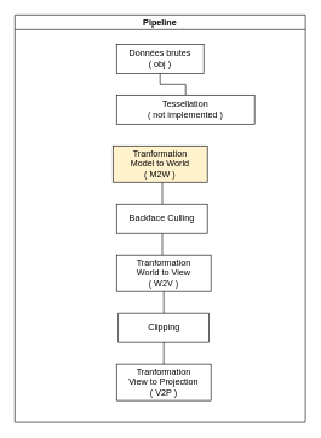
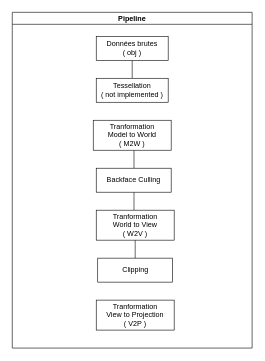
- <mxCell id="5" value="Tessellation&lt;br&gt;( not implemented )" style="whiteSpace=wrap;html=1;treeFolding=1;treeMoving=1;newEdgeStyle={&quot;edgeStyle&quot;:&quot;elbowEdgeStyle&quot;,&quot;startArrow&quot;:&quot;none&quot;,&quot;endArrow&quot;:&quot;none&quot;};" vertex="1" parent="2"><mxGeometry x="140" y="110" width="190" height="40" as="geometry" /></mxCell>
+ <mxCell id="5" value="Tessellation&lt;br&gt;( not implemented )" style="whiteSpace=wrap;html=1;treeFolding=1;treeMoving=1;newEdgeStyle={&quot;edgeStyle&quot;:&quot;elbowEdgeStyle&quot;,&quot;startArrow&quot;:&quot;none&quot;,&quot;endArrow&quot;:&quot;none&quot;};" vertex="1" parent="2"><mxGeometry x="140" y="110" width="120" height="40" as="geometry" /></mxCell>
- <mxCell id="7" value="Tranformation&lt;br&gt;Model to World&lt;br&gt;( M2W )" style="whiteSpace=wrap;html=1;treeFolding=1;treeMoving=1;newEdgeStyle={&quot;edgeStyle&quot;:&quot;elbowEdgeStyle&quot;,&quot;startArrow&quot;:&quot;none&quot;,&quot;endArrow&quot;:&quot;none&quot;};fillColor=#fff2cc;" vertex="1" parent="2"><mxGeometry x="135" y="180" width="130" height="50" as="geometry" /></mxCell>
+ <mxCell id="7" value="Tranformation&lt;br&gt;Model to World&lt;br&gt;( M2W )" style="whiteSpace=wrap;html=1;treeFolding=1;treeMoving=1;newEdgeStyle={&quot;edgeStyle&quot;:&quot;elbowEdgeStyle&quot;,&quot;startArrow&quot;:&quot;none&quot;,&quot;endArrow&quot;:&quot;none&quot;};" vertex="1" parent="2"><mxGeometry x="135" y="180" width="130" height="50" as="geometry" /></mxCell>
- <mxCell id="12" style="edgeStyle=elbowEdgeStyle;html=1;startArrow=none;endArrow=none;entryX=0.5;entryY=0;entryDx=0;entryDy=0;" edge="1" parent="2" source="13" target="14"><mxGeometry relative="1" as="geometry" /></mxCell>
